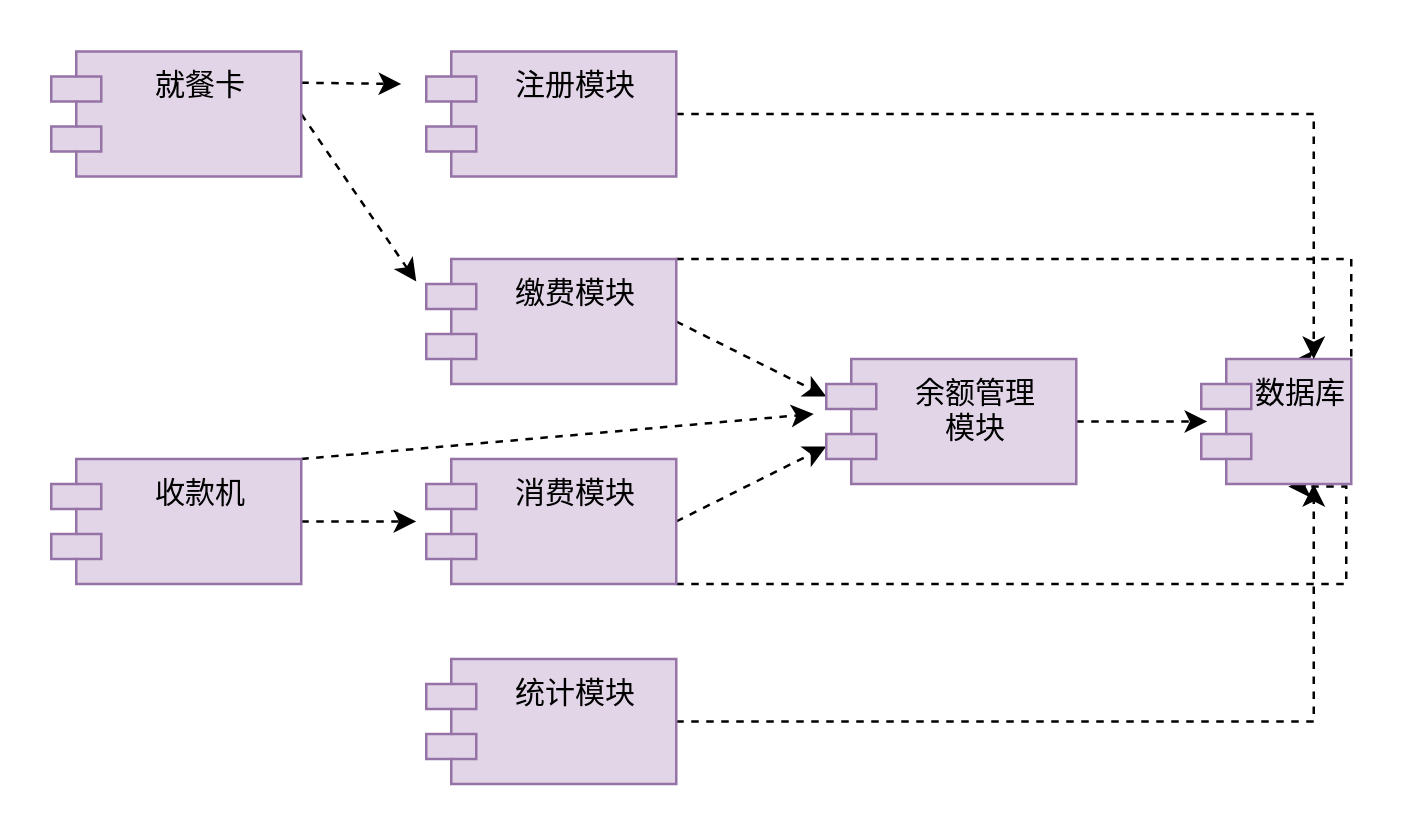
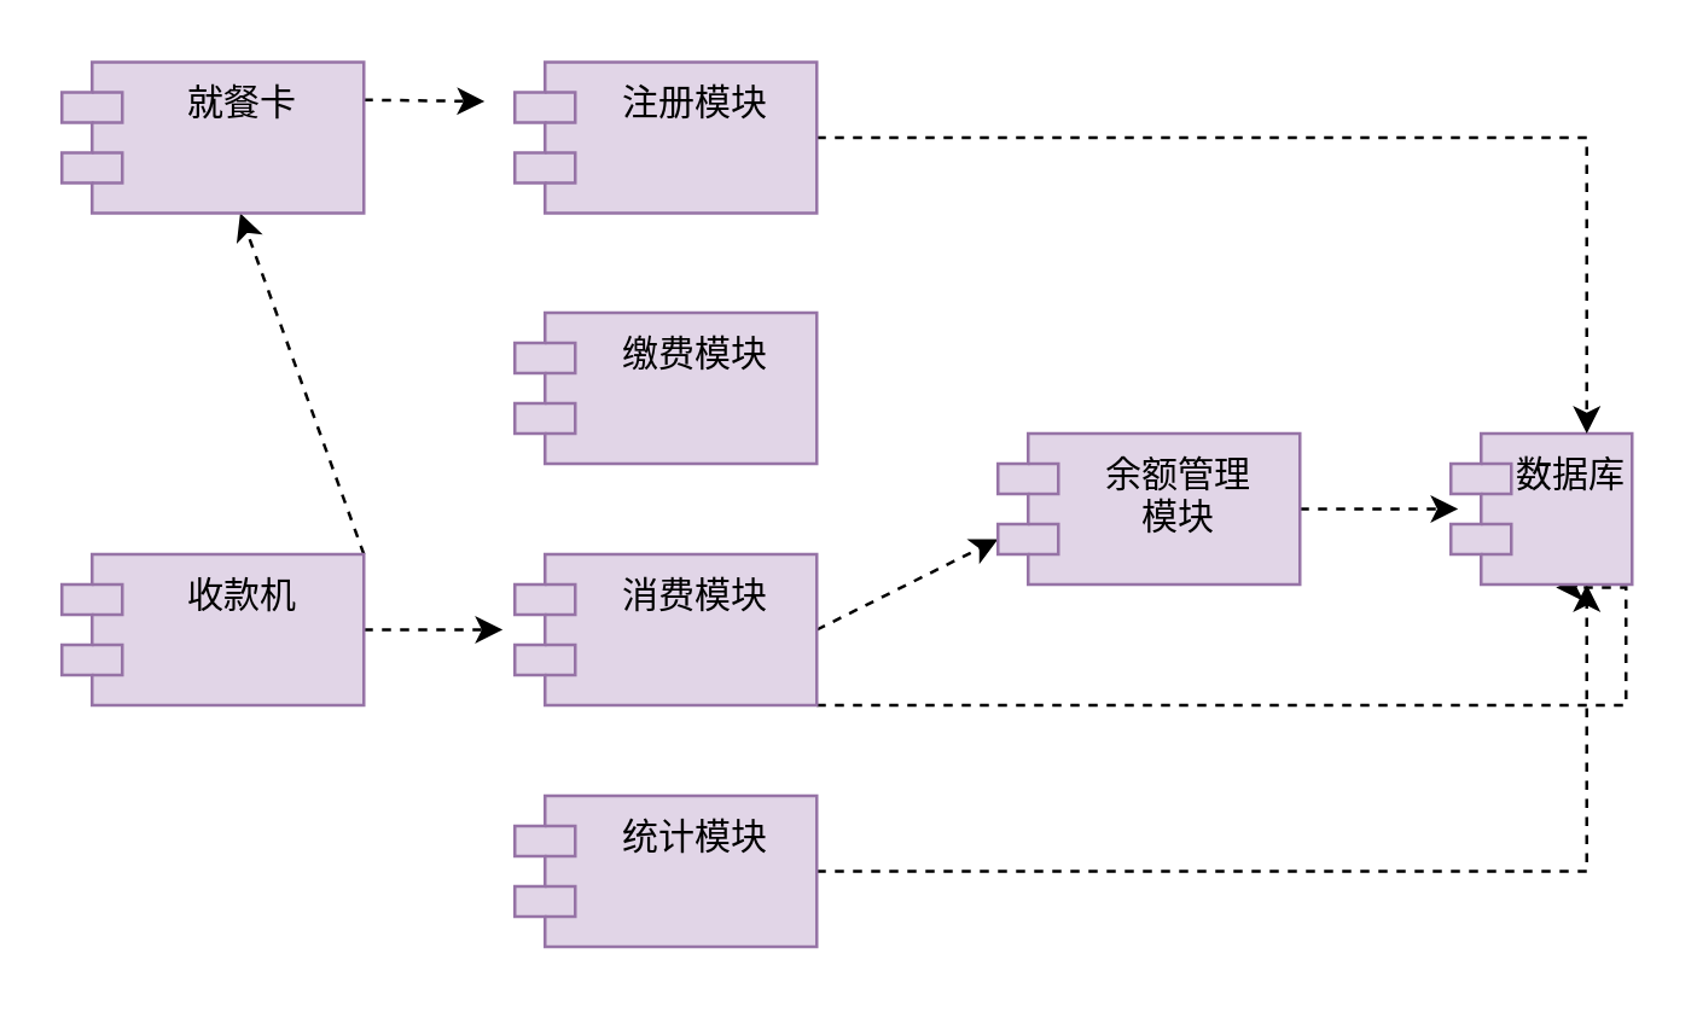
- <mxCell id="19" style="edgeStyle=none;rounded=0;orthogonalLoop=1;jettySize=auto;html=1;exitX=1;exitY=0.5;exitDx=0;exitDy=0;entryX=-0.04;entryY=0.18;entryDx=0;entryDy=0;entryPerimeter=0;dashed=1;" edge="1" parent="1" source="20" target="7"><mxGeometry relative="1" as="geometry" /></mxCell>
- <mxCell id="6" style="edgeStyle=orthogonalEdgeStyle;rounded=0;orthogonalLoop=1;jettySize=auto;html=1;exitX=1;exitY=0;exitDx=0;exitDy=0;entryX=0.6;entryY=0.02;entryDx=0;entryDy=0;entryPerimeter=0;dashed=1;" edge="1" parent="1" source="7" target="15"><mxGeometry relative="1" as="geometry"><Array as="points"><mxPoint x="540" y="103" /></Array></mxGeometry></mxCell>
- <mxCell id="5" style="rounded=0;orthogonalLoop=1;jettySize=auto;html=1;exitX=1;exitY=0.5;exitDx=0;exitDy=0;entryX=0;entryY=0;entryDx=0;entryDy=15;entryPerimeter=0;dashed=1;" edge="1" parent="1" source="7" target="12"><mxGeometry relative="1" as="geometry" /></mxCell>
- <mxCell id="3" style="rounded=0;orthogonalLoop=1;jettySize=auto;html=1;exitX=1;exitY=0;exitDx=0;exitDy=0;dashed=1;entryX=-0.05;entryY=0.44;entryDx=0;entryDy=0;entryPerimeter=0;" edge="1" parent="1" source="4" target="12"><mxGeometry relative="1" as="geometry"><mxPoint x="320" y="160" as="targetPoint" /></mxGeometry></mxCell>
+ <mxCell id="3" style="rounded=0;orthogonalLoop=1;jettySize=auto;html=1;exitX=1;exitY=0;exitDx=0;exitDy=0;dashed=1;" edge="1" parent="1" source="4" target="20"><mxGeometry relative="1" as="geometry"><mxPoint x="320" y="160" as="targetPoint" /></mxGeometry></mxCell>
